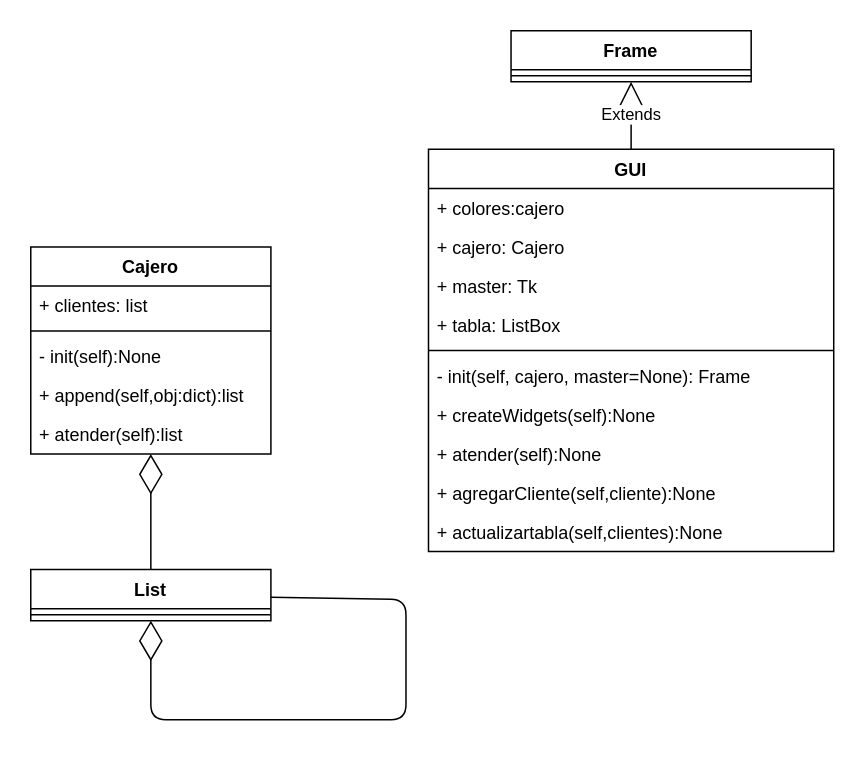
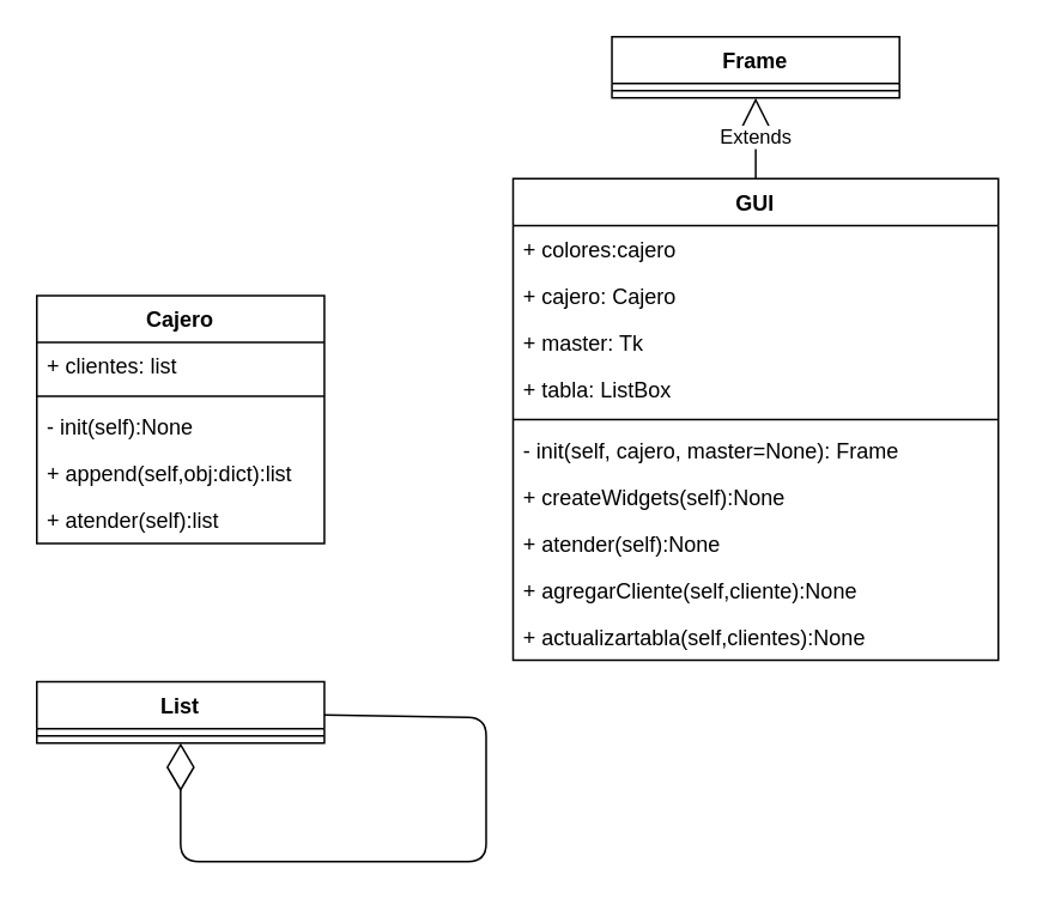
- <mxCell id="22" value="" style="endArrow=diamondThin;endFill=0;endSize=24;html=1;" edge="1" parent="1" source="20" target="13"><mxGeometry width="160" relative="1" as="geometry"><mxPoint x="70" y="329" as="sourcePoint" /><mxPoint x="230" y="329" as="targetPoint" /></mxGeometry></mxCell>
